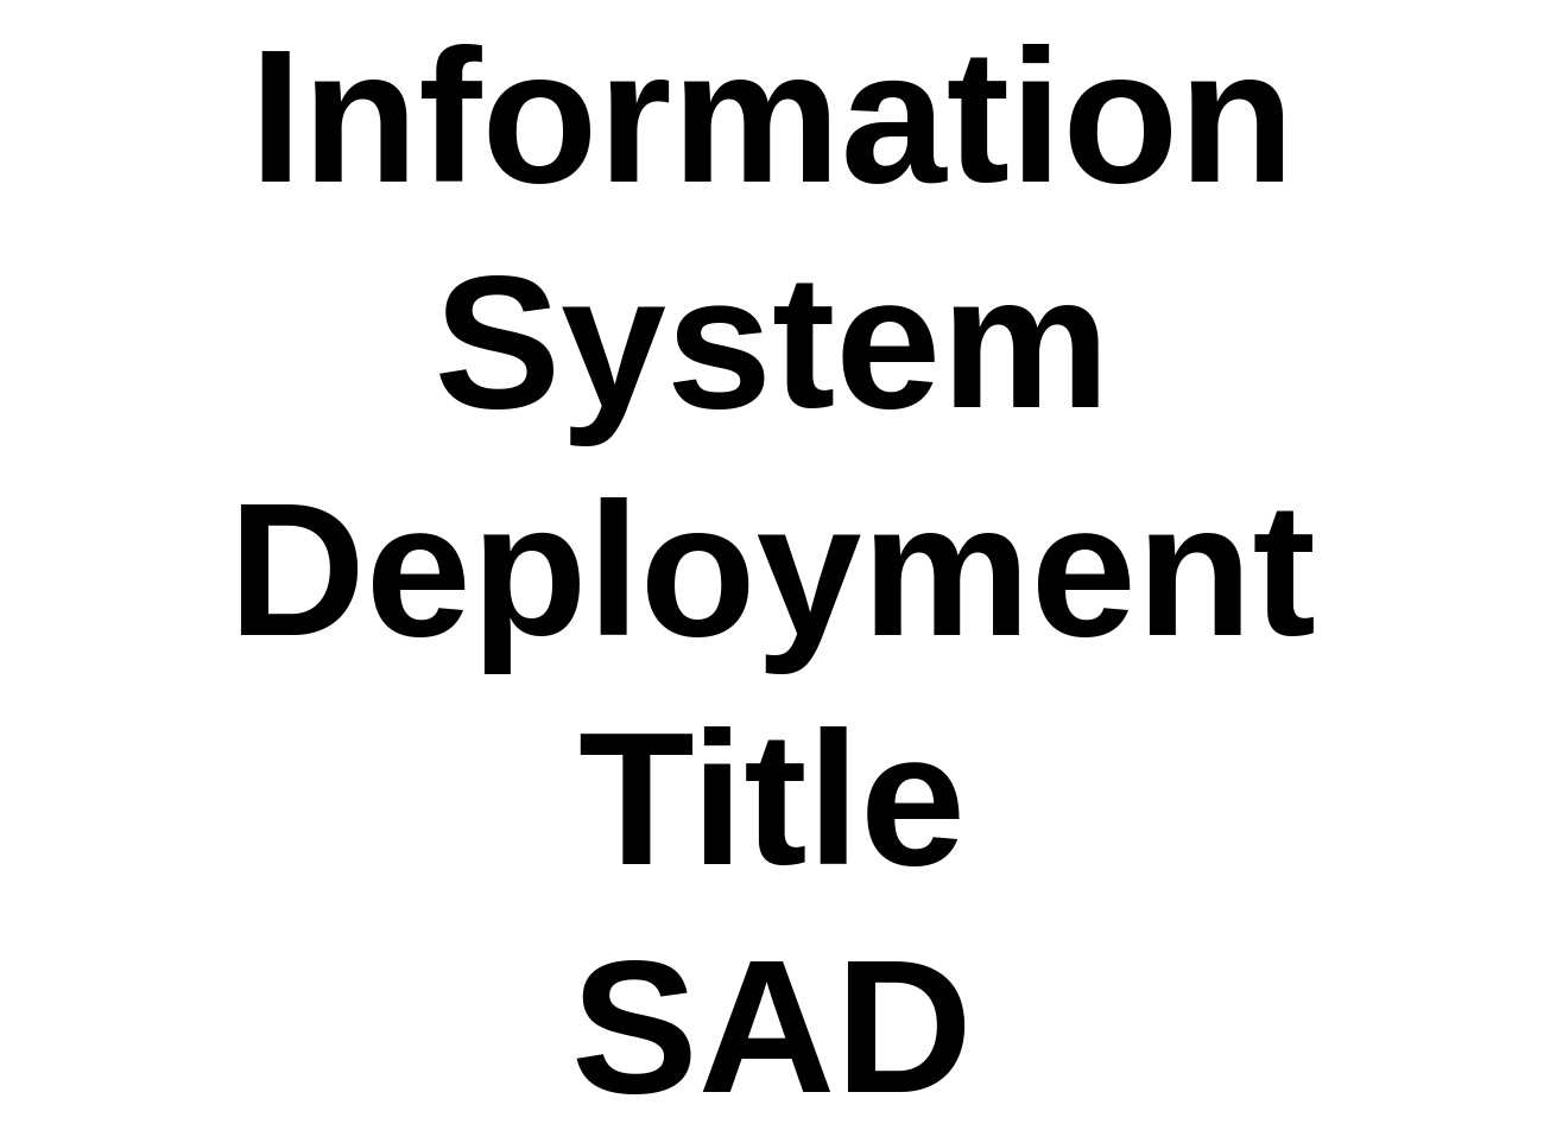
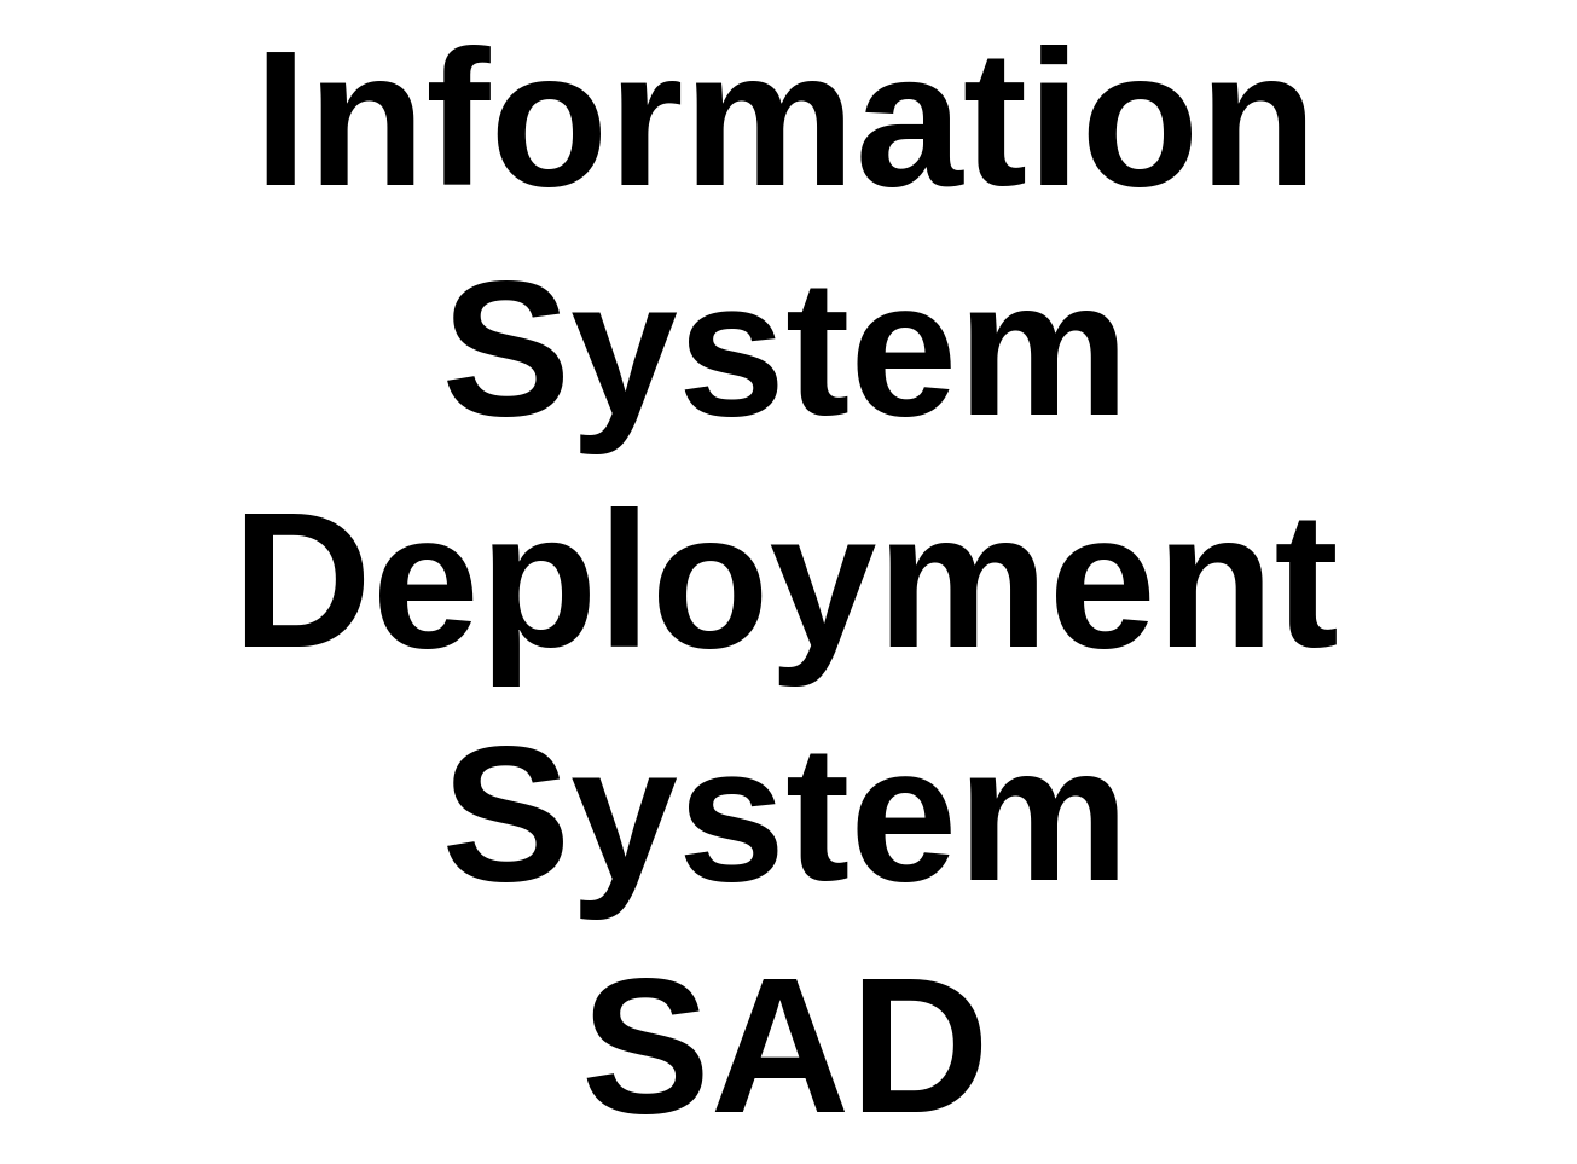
- <mxCell id="2" value="&lt;font style=&quot;font-size: 64px&quot;&gt;&lt;b&gt;Information System Deployment&lt;br&gt;Title&lt;br&gt;SAD&lt;br&gt;&lt;/b&gt;&lt;/font&gt;" style="text;html=1;strokeColor=none;fillColor=none;align=center;verticalAlign=middle;whiteSpace=wrap;rounded=0;fontSize=48;opacity=30;" parent="1" vertex="1"><mxGeometry x="20" y="20" width="480" height="320" as="geometry" /></mxCell>
+ <mxCell id="2" value="&lt;font style=&quot;font-size: 64px&quot;&gt;&lt;b&gt;Information System Deployment&lt;br&gt;System&lt;br&gt;SAD&lt;br&gt;&lt;/b&gt;&lt;/font&gt;" style="text;html=1;strokeColor=none;fillColor=none;align=center;verticalAlign=middle;whiteSpace=wrap;rounded=0;fontSize=48;opacity=30;" parent="1" vertex="1"><mxGeometry x="20" y="20" width="480" height="320" as="geometry" /></mxCell>
